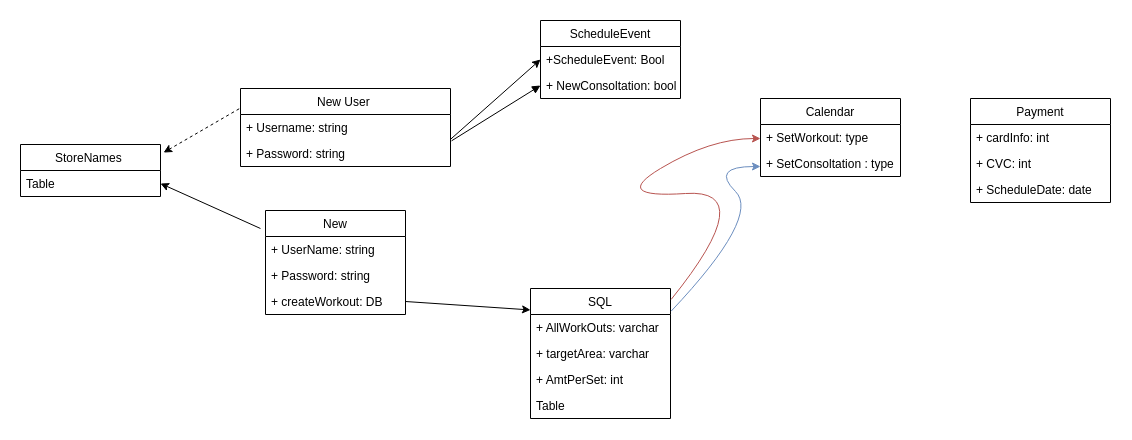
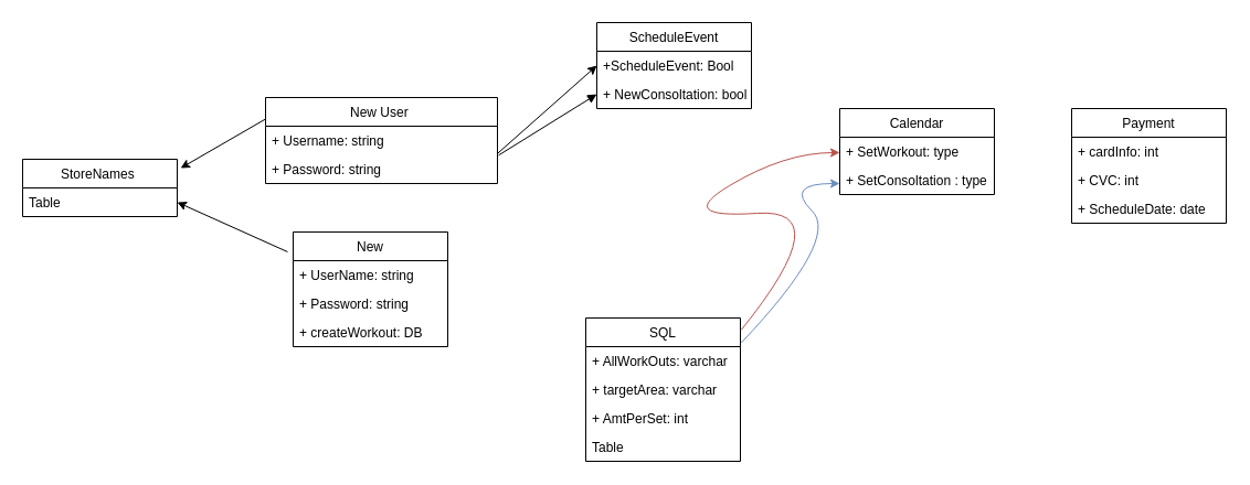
- <mxCell id="23" value="" style="endArrow=none;html=1;startArrow=classic;startFill=1;endFill=0;entryX=0;entryY=0.25;entryDx=0;entryDy=0;exitX=1.022;exitY=0.155;exitDx=0;exitDy=0;exitPerimeter=0;dashed=1;" edge="1" parent="1" source="24" target="7"><mxGeometry width="50" height="50" relative="1" as="geometry"><mxPoint x="170" y="162" as="sourcePoint" /><mxPoint x="220" y="112" as="targetPoint" /></mxGeometry></mxCell>
+ <mxCell id="23" value="" style="endArrow=none;html=1;startArrow=classic;startFill=1;endFill=0;entryX=0;entryY=0.25;entryDx=0;entryDy=0;exitX=1.022;exitY=0.155;exitDx=0;exitDy=0;exitPerimeter=0;" edge="1" parent="1" source="24" target="7"><mxGeometry width="50" height="50" relative="1" as="geometry"><mxPoint x="170" y="162" as="sourcePoint" /><mxPoint x="220" y="112" as="targetPoint" /></mxGeometry></mxCell>
- <mxCell id="17" value="" style="endArrow=classic;startArrow=none;html=1;startFill=0;entryX=0;entryY=0.165;entryDx=0;entryDy=0;entryPerimeter=0;exitX=1;exitY=0.5;exitDx=0;exitDy=0;" edge="1" parent="1" source="16" target="18"><mxGeometry width="50" height="50" relative="1" as="geometry"><mxPoint x="405" y="228" as="sourcePoint" /><mxPoint x="455" y="178" as="targetPoint" /></mxGeometry></mxCell>
